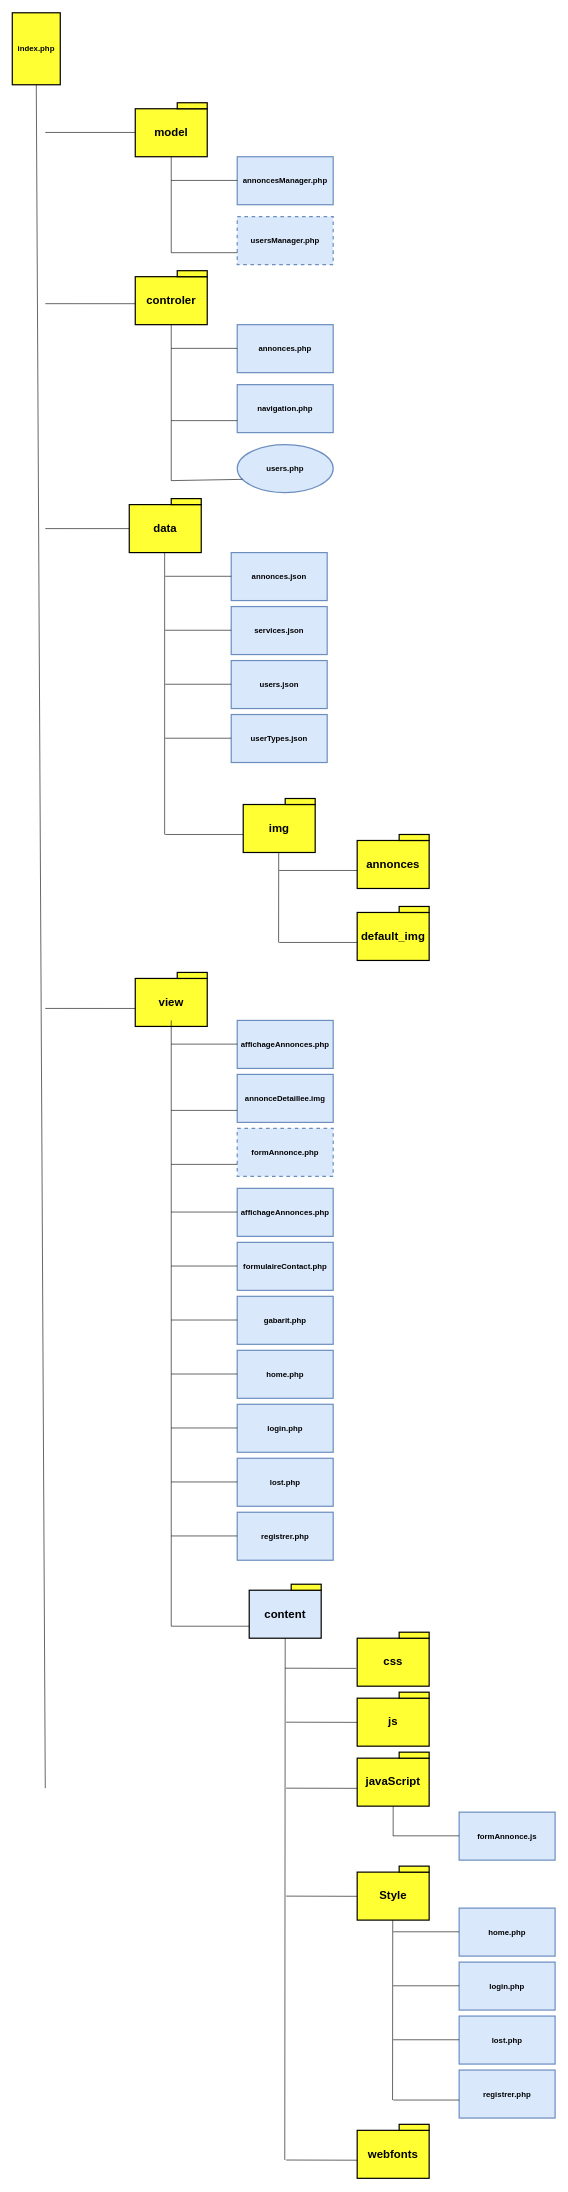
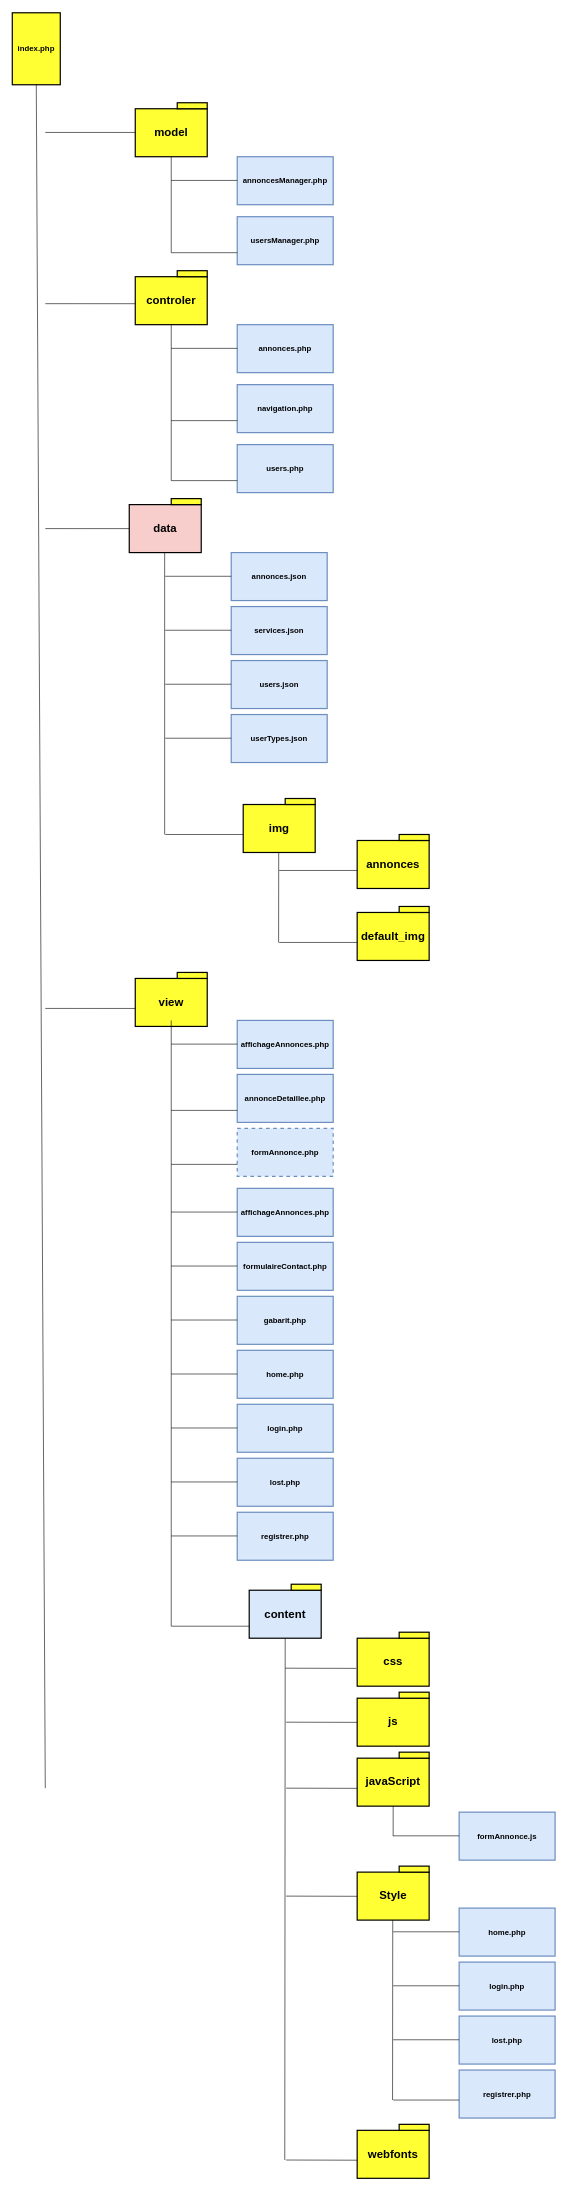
- <mxCell id="12" value="&lt;b&gt;&lt;font style=&quot;font-size: 13px&quot;&gt;usersManager.php&lt;/font&gt;&lt;/b&gt;" style="rounded=0;whiteSpace=wrap;html=1;strokeWidth=2;fillColor=#dae8fc;strokeColor=#6c8ebf;dashed=1;" parent="1" vertex="1"><mxGeometry x="395" y="360" width="160" height="80" as="geometry" /></mxCell>
+ <mxCell id="12" value="&lt;b&gt;&lt;font style=&quot;font-size: 13px&quot;&gt;usersManager.php&lt;/font&gt;&lt;/b&gt;" style="rounded=0;whiteSpace=wrap;html=1;strokeWidth=2;fillColor=#dae8fc;strokeColor=#6c8ebf;" parent="1" vertex="1"><mxGeometry x="395" y="360" width="160" height="80" as="geometry" /></mxCell>
- <mxCell id="25" value="&lt;b&gt;&lt;font style=&quot;font-size: 13px&quot;&gt;users.php&lt;/font&gt;&lt;/b&gt;" style="ellipse;whiteSpace=wrap;html=1;strokeWidth=2;fillColor=#dae8fc;strokeColor=#6c8ebf;" parent="1" vertex="1"><mxGeometry x="395" y="740" width="160" height="80" as="geometry" /></mxCell>
+ <mxCell id="25" value="&lt;b&gt;&lt;font style=&quot;font-size: 13px&quot;&gt;users.php&lt;/font&gt;&lt;/b&gt;" style="rounded=0;whiteSpace=wrap;html=1;strokeWidth=2;fillColor=#dae8fc;strokeColor=#6c8ebf;" parent="1" vertex="1"><mxGeometry x="395" y="740" width="160" height="80" as="geometry" /></mxCell>
- <mxCell id="50" value="&lt;b&gt;&lt;font style=&quot;font-size: 19px&quot;&gt;data&lt;/font&gt;&lt;/b&gt;" style="rounded=0;whiteSpace=wrap;html=1;strokeWidth=2;fillColor=#FFFF33;" parent="49" vertex="1"><mxGeometry y="10" width="120" height="80" as="geometry" /></mxCell>
+ <mxCell id="50" value="&lt;b&gt;&lt;font style=&quot;font-size: 19px&quot;&gt;data&lt;/font&gt;&lt;/b&gt;" style="rounded=0;whiteSpace=wrap;html=1;strokeWidth=2;fillColor=#f8cecc;" parent="49" vertex="1"><mxGeometry y="10" width="120" height="80" as="geometry" /></mxCell>
- <mxCell id="27" value="&lt;b&gt;&lt;font style=&quot;font-size: 13px&quot;&gt;annonceDetaillee.img&lt;/font&gt;&lt;/b&gt;" style="rounded=0;whiteSpace=wrap;html=1;strokeWidth=2;fillColor=#dae8fc;strokeColor=#6c8ebf;" parent="1" vertex="1"><mxGeometry x="395" y="1790" width="160" height="80" as="geometry" /></mxCell>
+ <mxCell id="27" value="&lt;b&gt;&lt;font style=&quot;font-size: 13px&quot;&gt;annonceDetaillee.php&lt;/font&gt;&lt;/b&gt;" style="rounded=0;whiteSpace=wrap;html=1;strokeWidth=2;fillColor=#dae8fc;strokeColor=#6c8ebf;" parent="1" vertex="1"><mxGeometry x="395" y="1790" width="160" height="80" as="geometry" /></mxCell>
